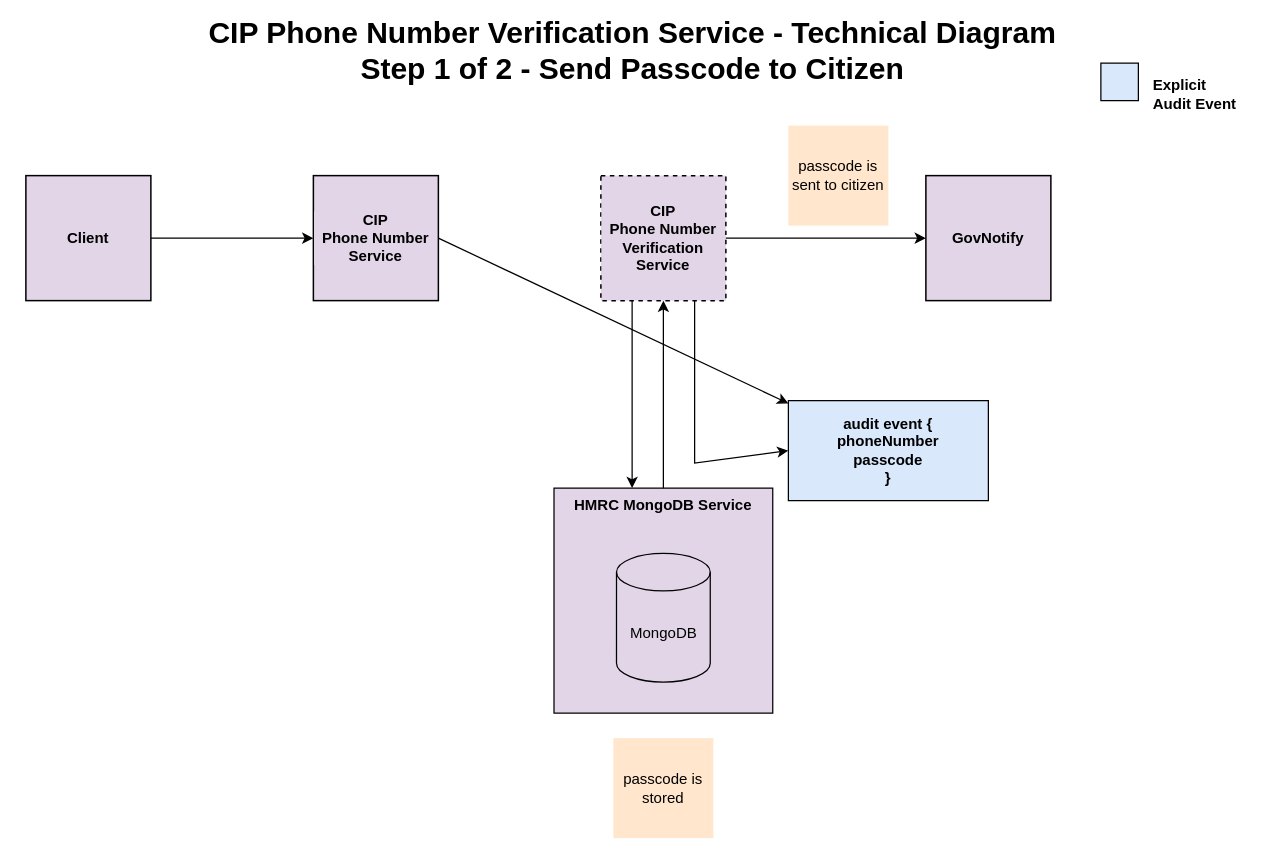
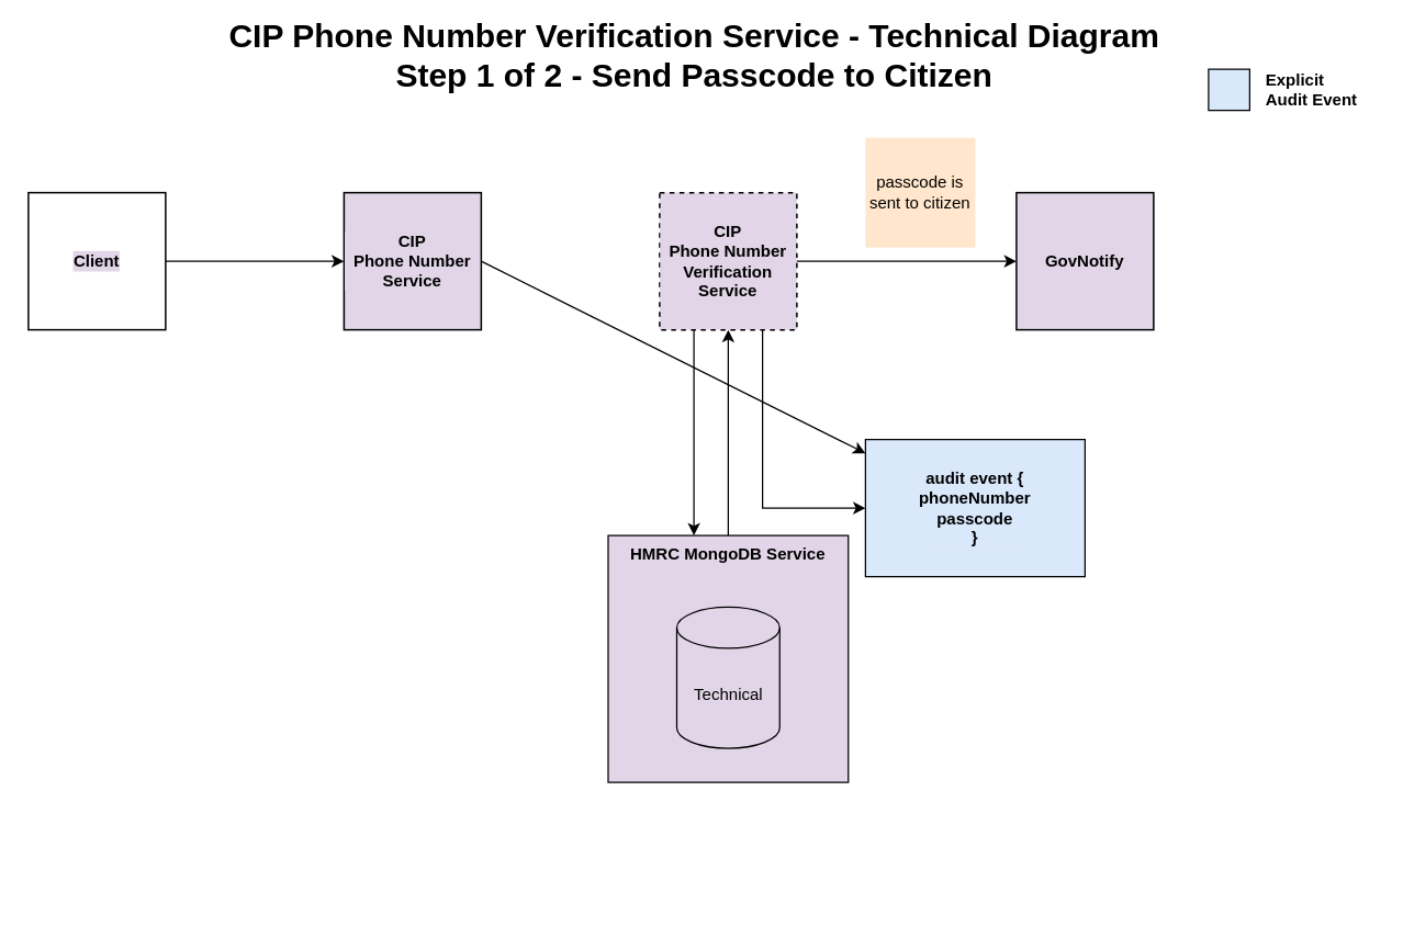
- <mxCell id="15" value="Explicit &lt;br&gt;Audit Event" style="text;html=1;align=left;verticalAlign=middle;resizable=0;points=[];autosize=1;strokeColor=none;fillColor=none;fontStyle=1" parent="1" vertex="1"><mxGeometry x="920" y="60" width="80" height="30" as="geometry" /></mxCell>
+ <mxCell id="15" value="Explicit &lt;br&gt;Audit Event" style="text;html=1;align=left;verticalAlign=middle;resizable=0;points=[];autosize=1;strokeColor=none;fillColor=none;fontStyle=1" parent="1" vertex="1"><mxGeometry x="920" y="50" width="80" height="30" as="geometry" /></mxCell>
- <mxCell id="2" value="Client" style="whiteSpace=wrap;html=1;aspect=fixed;labelBackgroundColor=#E1D5E7;fillColor=#E1D5E7;strokeColor=#000000;fontStyle=1;strokeWidth=1.2;" parent="1" vertex="1"><mxGeometry x="20" y="140" width="100" height="100" as="geometry" /></mxCell>
+ <mxCell id="2" value="Client" style="whiteSpace=wrap;html=1;aspect=fixed;labelBackgroundColor=#E1D5E7;fillColor=#ffffff;strokeColor=#000000;fontStyle=1;strokeWidth=1.2;" parent="1" vertex="1"><mxGeometry x="20" y="140" width="100" height="100" as="geometry" /></mxCell>
- <mxCell id="9" value="&lt;span style=&quot;&quot;&gt;audit event {&lt;/span&gt;&lt;br style=&quot;&quot;&gt;&lt;span style=&quot;&quot;&gt;&#09;&lt;/span&gt;&lt;span style=&quot;&quot;&gt;phoneNumber&lt;/span&gt;&lt;br style=&quot;&quot;&gt;&lt;span style=&quot;&quot;&gt;passcode&lt;/span&gt;&lt;br style=&quot;&quot;&gt;&lt;span style=&quot;&quot;&gt;}&lt;/span&gt;" style="rounded=0;whiteSpace=wrap;html=1;labelBackgroundColor=#DAE8FC;strokeColor=#000000;fillColor=#DAE8FC;fontStyle=1" parent="1" vertex="1"><mxGeometry x="630" y="320" width="160" height="80" as="geometry" /></mxCell>
+ <mxCell id="9" value="&lt;span style=&quot;&quot;&gt;audit event {&lt;/span&gt;&lt;br style=&quot;&quot;&gt;&lt;span style=&quot;&quot;&gt;&#09;&lt;/span&gt;&lt;span style=&quot;&quot;&gt;phoneNumber&lt;/span&gt;&lt;br style=&quot;&quot;&gt;&lt;span style=&quot;&quot;&gt;passcode&lt;/span&gt;&lt;br style=&quot;&quot;&gt;&lt;span style=&quot;&quot;&gt;}&lt;/span&gt;" style="rounded=0;whiteSpace=wrap;html=1;labelBackgroundColor=#DAE8FC;strokeColor=#000000;fillColor=#DAE8FC;fontStyle=1" parent="1" vertex="1"><mxGeometry x="630" y="320" width="160" height="100" as="geometry" /></mxCell>
- <mxCell id="7" value="MongoDB" style="shape=cylinder3;whiteSpace=wrap;html=1;boundedLbl=1;backgroundOutline=1;size=15;fillColor=none;" parent="6" vertex="1"><mxGeometry x="50" y="52.286" width="75" height="102.857" as="geometry" /></mxCell>
+ <mxCell id="7" value="Technical" style="shape=cylinder3;whiteSpace=wrap;html=1;boundedLbl=1;backgroundOutline=1;size=15;fillColor=none;" parent="6" vertex="1"><mxGeometry x="50" y="52.286" width="75" height="102.857" as="geometry" /></mxCell>
- <mxCell id="19" value="passcode is stored" style="whiteSpace=wrap;html=1;aspect=fixed;labelBackgroundColor=none;strokeColor=none;fillColor=#ffe6cc;" parent="1" vertex="1"><mxGeometry x="490" y="590" width="80" height="80" as="geometry" /></mxCell>
